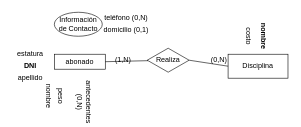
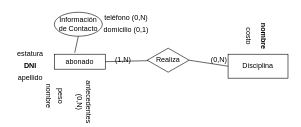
+ <mxCell id="17" value="" style="endArrow=none;html=1;rounded=0;exitX=0.5;exitY=1;exitDx=0;exitDy=0;entryX=0.4;entryY=-0.1;entryDx=0;entryDy=0;entryPerimeter=0;" edge="1" parent="1" source="5" target="3"><mxGeometry relative="1" as="geometry"><mxPoint x="320" y="240" as="sourcePoint" /><mxPoint x="480" y="240" as="targetPoint" /></mxGeometry></mxCell>
